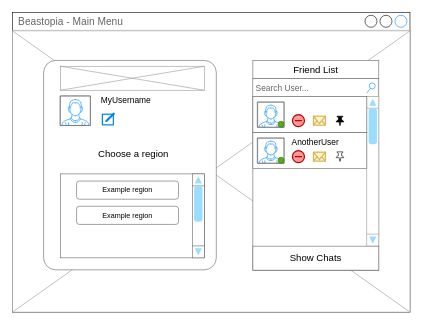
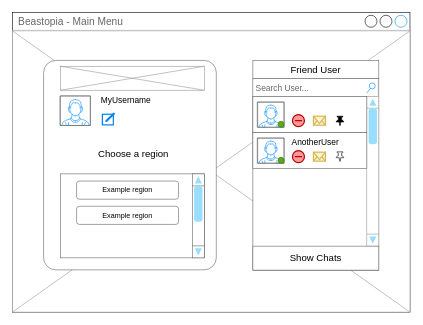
- <mxCell id="25" value="Friend List" style="text;html=1;strokeColor=none;fillColor=none;align=center;verticalAlign=middle;whiteSpace=wrap;rounded=0;fontSize=16;" parent="1" vertex="1"><mxGeometry x="453.5" y="99.75" width="144" height="30" as="geometry" /></mxCell>
+ <mxCell id="25" value="Friend User" style="text;html=1;strokeColor=none;fillColor=none;align=center;verticalAlign=middle;whiteSpace=wrap;rounded=0;fontSize=16;" parent="1" vertex="1"><mxGeometry x="453.5" y="99.75" width="144" height="30" as="geometry" /></mxCell>
